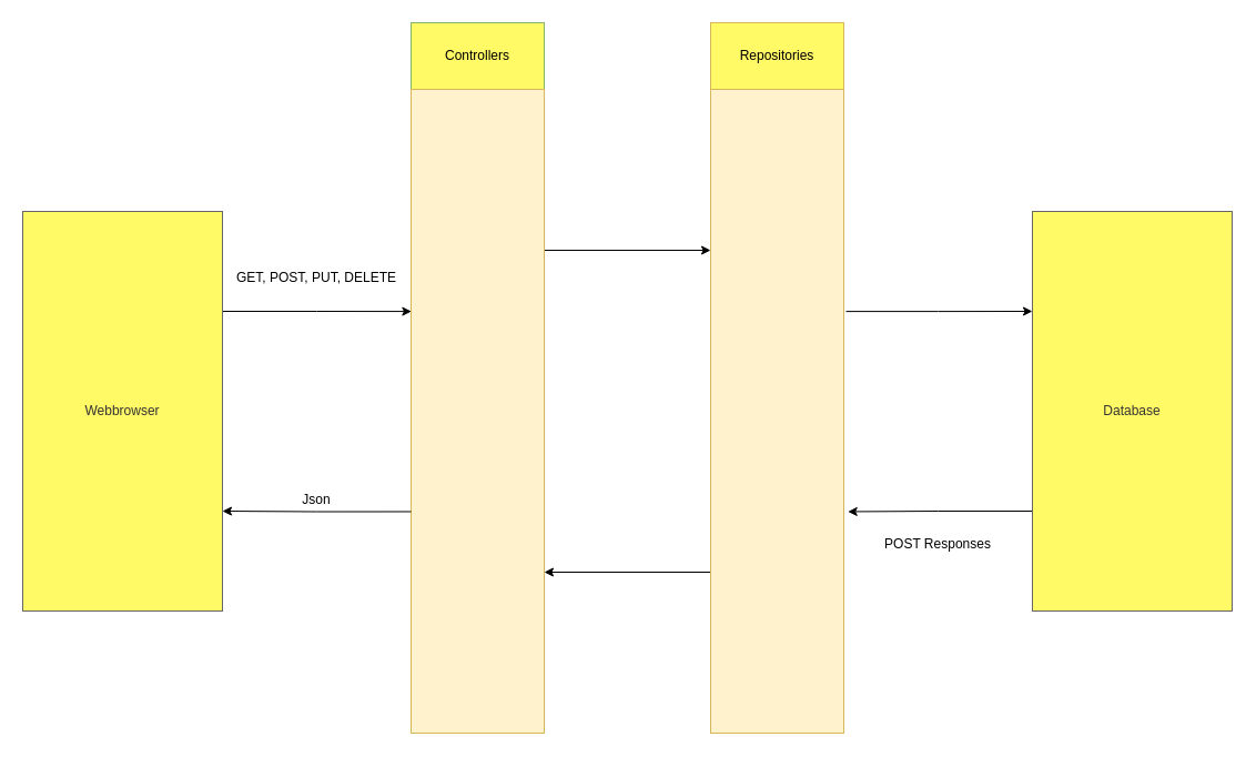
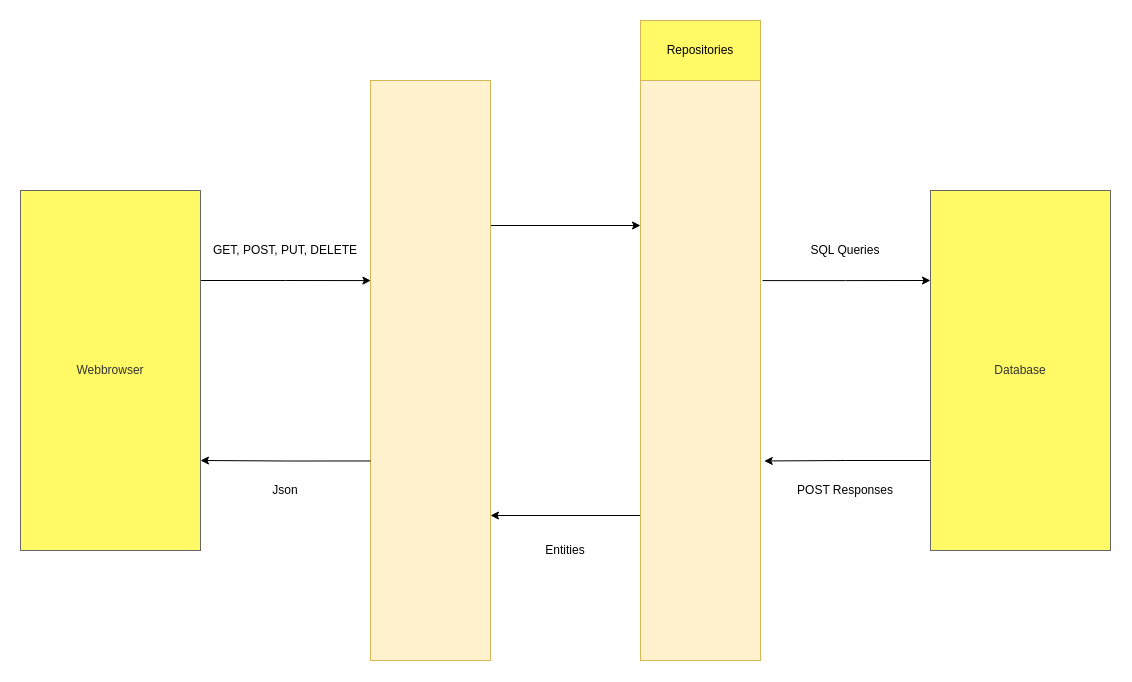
- <mxCell id="2" value="Controllers" style="rounded=0;whiteSpace=wrap;html=1;strokeColor=#82b366;fillColor=#FFFA66;" parent="1" vertex="1"><mxGeometry x="370" y="20" width="120" height="60" as="geometry" /></mxCell>
+ <mxCell id="17" value="SQL Queries" style="text;html=1;strokeColor=none;fillColor=none;align=center;verticalAlign=middle;whiteSpace=wrap;rounded=0;" parent="1" vertex="1"><mxGeometry x="770" y="230" width="150" height="40" as="geometry" /></mxCell>
- <mxCell id="15" value="Json" style="text;html=1;strokeColor=none;fillColor=none;align=center;verticalAlign=middle;whiteSpace=wrap;rounded=0;" parent="1" vertex="1"><mxGeometry x="210" y="430" width="150" height="40" as="geometry" /></mxCell>
+ <mxCell id="15" value="Json" style="text;html=1;strokeColor=none;fillColor=none;align=center;verticalAlign=middle;whiteSpace=wrap;rounded=0;" parent="1" vertex="1"><mxGeometry x="210" y="470" width="150" height="40" as="geometry" /></mxCell>
+ <mxCell id="16" value="Entities" style="text;html=1;strokeColor=none;fillColor=none;align=center;verticalAlign=middle;whiteSpace=wrap;rounded=0;" parent="1" vertex="1"><mxGeometry x="490" y="530" width="150" height="40" as="geometry" /></mxCell>
